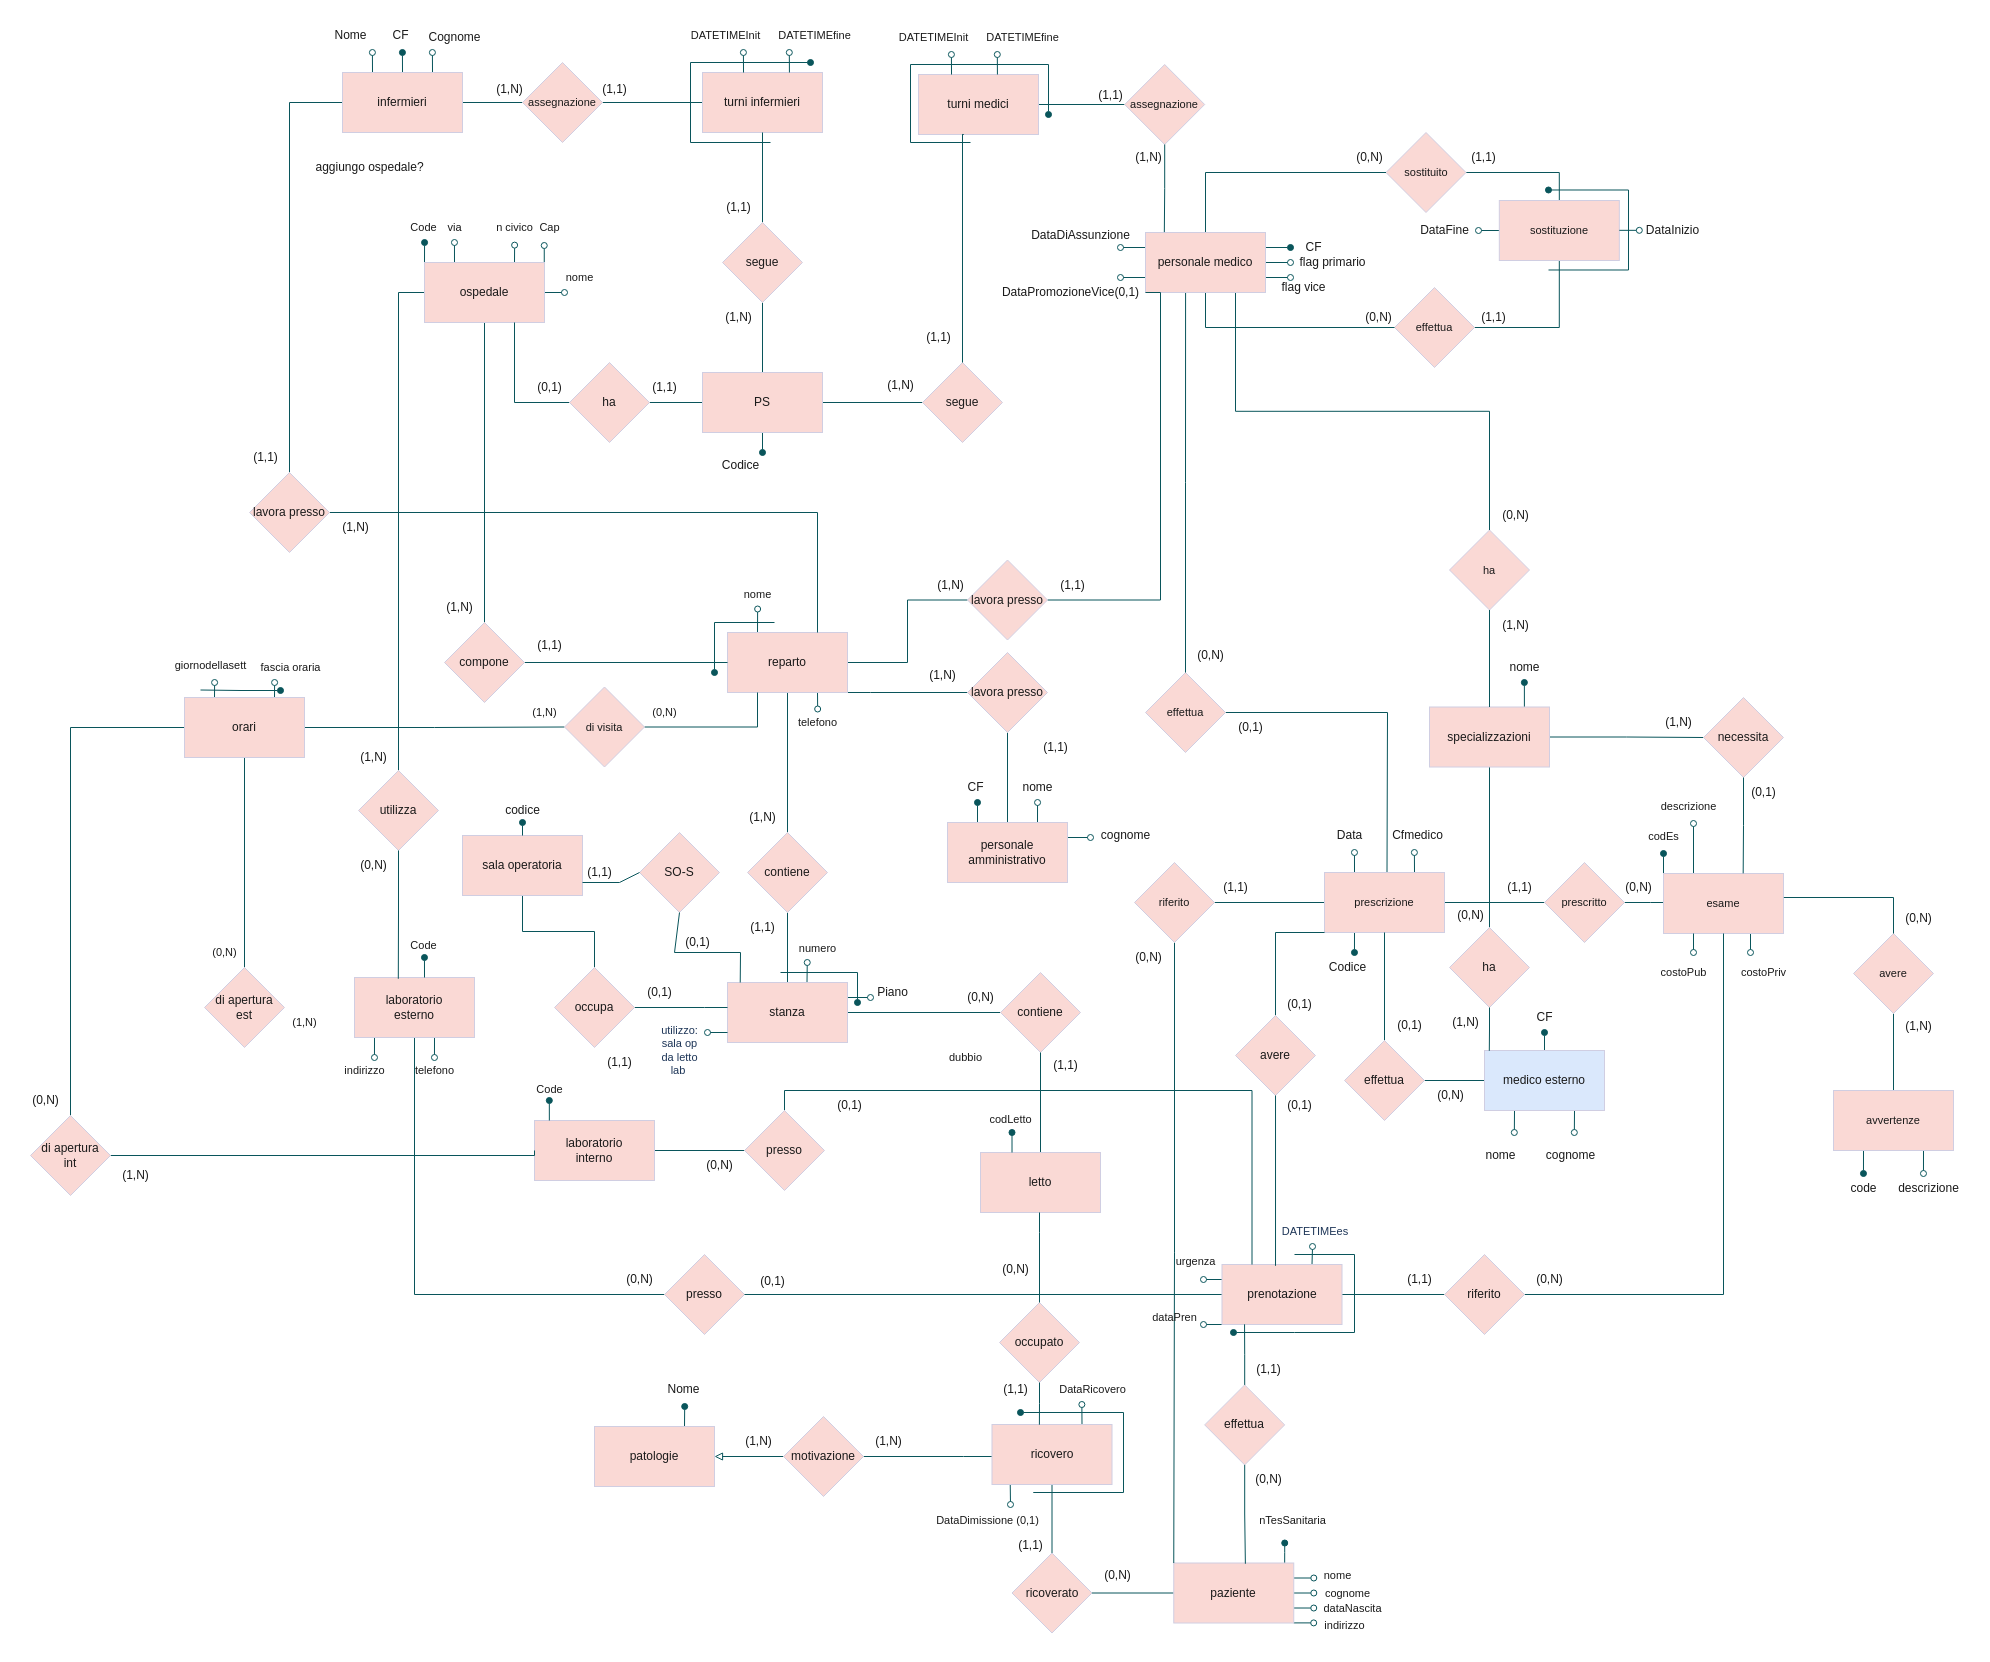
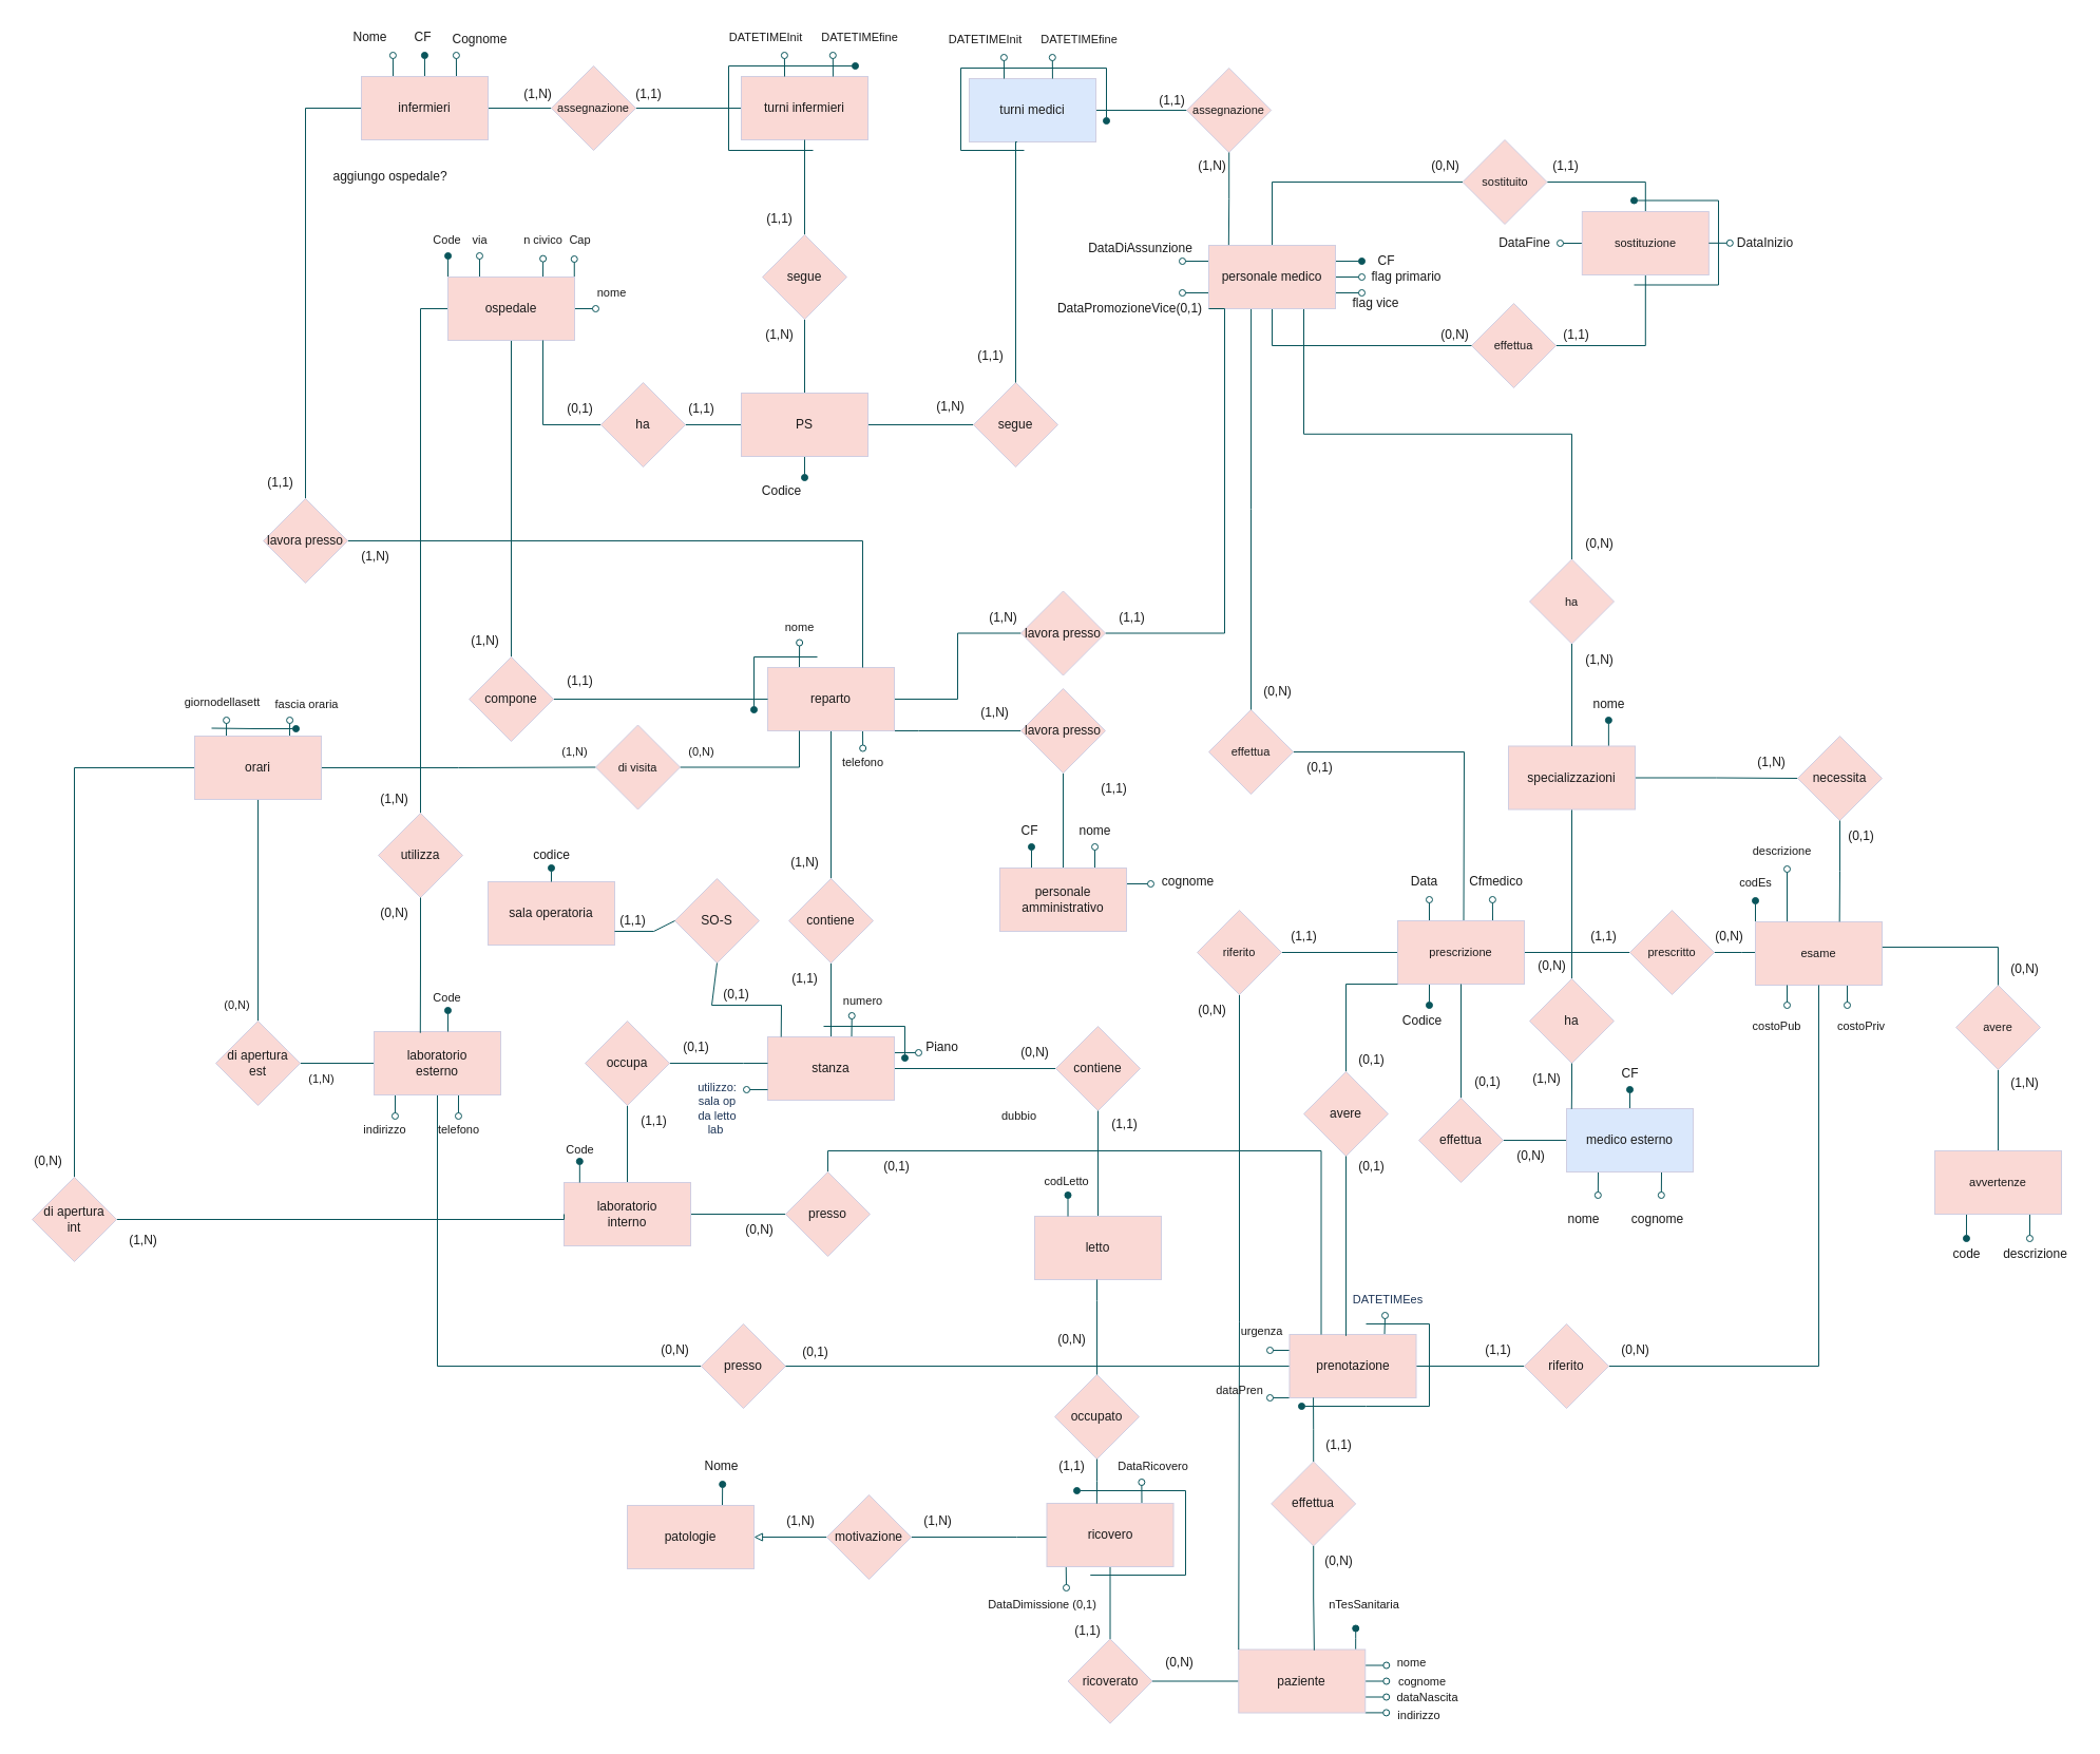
- <mxCell id="58" value="turni medici" style="whiteSpace=wrap;html=1;rounded=0;labelBackgroundColor=none;fillColor=#FAD9D5;strokeColor=#D0CEE2;fontColor=#1A1A1A;" parent="1" vertex="1"><mxGeometry x="918" y="74" width="120" height="60" as="geometry" /></mxCell>
+ <mxCell id="58" value="turni medici" style="whiteSpace=wrap;html=1;rounded=0;labelBackgroundColor=none;fillColor=#dae8fc;strokeColor=#D0CEE2;fontColor=#1A1A1A;" parent="1" vertex="1"><mxGeometry x="918" y="74" width="120" height="60" as="geometry" /></mxCell>
- <mxCell id="48" value="" style="edgeStyle=orthogonalEdgeStyle;rounded=0;orthogonalLoop=1;jettySize=auto;html=1;strokeColor=#09555B;fontColor=default;endArrow=none;endFill=0;labelBackgroundColor=none;" parent="1" source="49" target="324" edge="1"><mxGeometry relative="1" as="geometry" /></mxCell>
+ <mxCell id="48" value="" style="edgeStyle=orthogonalEdgeStyle;rounded=0;orthogonalLoop=1;jettySize=auto;html=1;strokeColor=#09555B;fontColor=default;endArrow=none;endFill=0;labelBackgroundColor=none;" parent="1" source="49" target="309" edge="1"><mxGeometry relative="1" as="geometry" /></mxCell>
+ <mxCell id="45" value="" style="edgeStyle=orthogonalEdgeStyle;rounded=0;orthogonalLoop=1;jettySize=auto;html=1;strokeColor=#09555B;align=center;verticalAlign=middle;fontFamily=Helvetica;fontSize=11;fontColor=default;labelBackgroundColor=none;endArrow=none;endFill=0;" parent="1" source="46" target="212" edge="1"><mxGeometry relative="1" as="geometry" /></mxCell>
